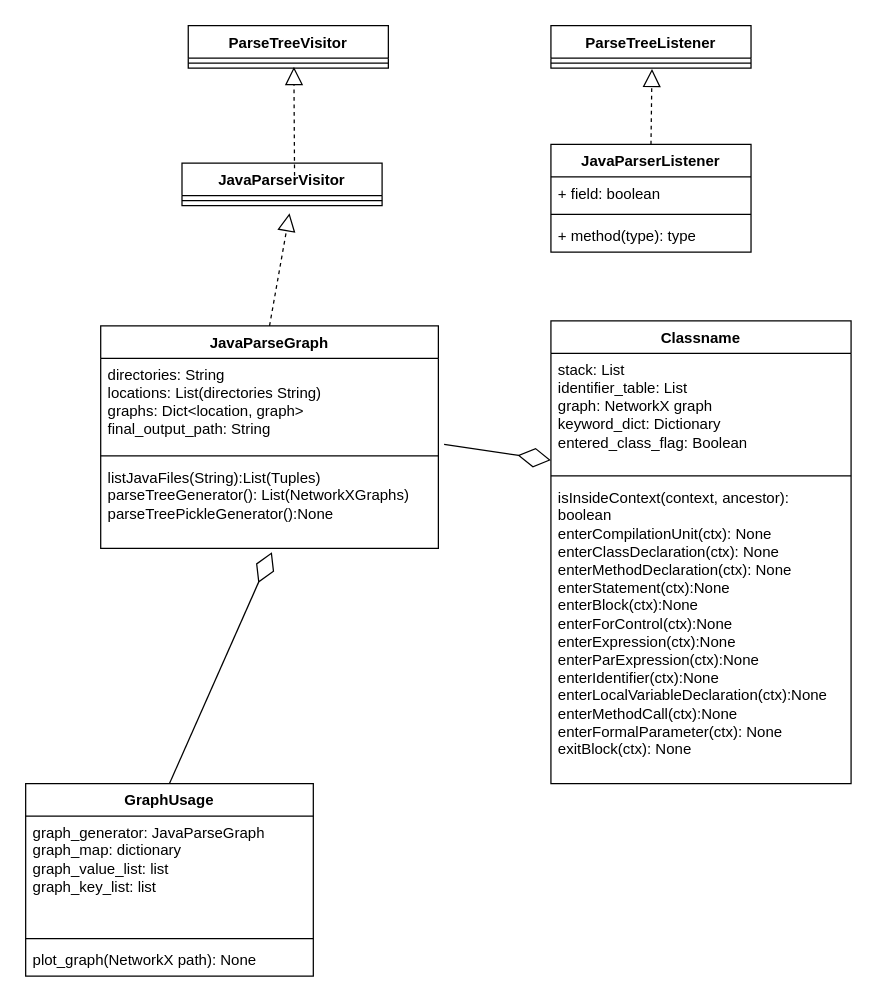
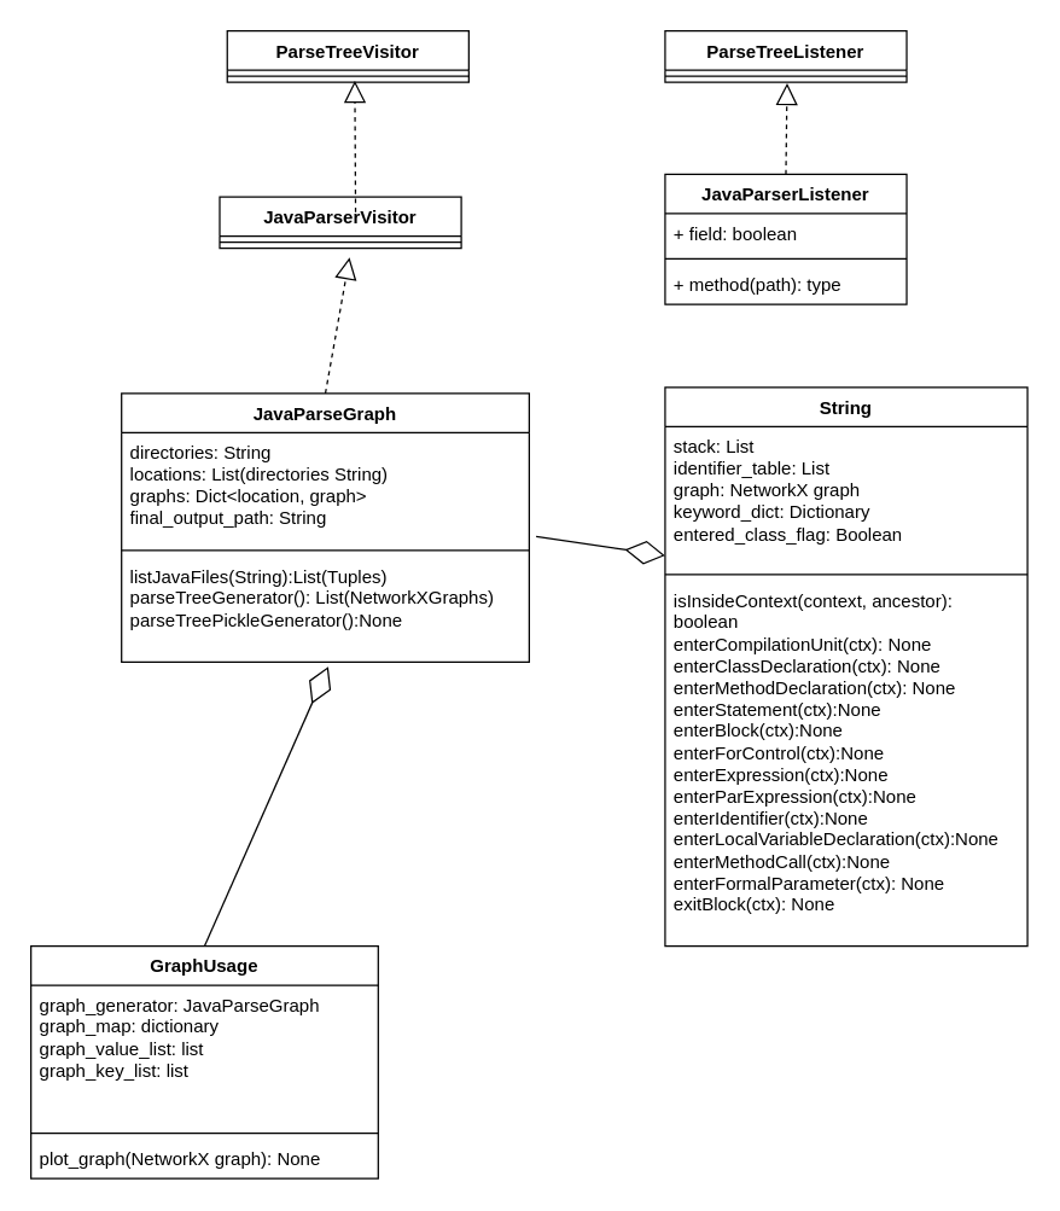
- <mxCell id="17" value="+ method(type): type" style="text;strokeColor=none;fillColor=none;align=left;verticalAlign=top;spacingLeft=4;spacingRight=4;overflow=hidden;rotatable=0;points=[[0,0.5],[1,0.5]];portConstraint=eastwest;whiteSpace=wrap;html=1;" vertex="1" parent="14"><mxGeometry y="60" width="160" height="26" as="geometry" /></mxCell>
+ <mxCell id="17" value="+ method(path): type" style="text;strokeColor=none;fillColor=none;align=left;verticalAlign=top;spacingLeft=4;spacingRight=4;overflow=hidden;rotatable=0;points=[[0,0.5],[1,0.5]];portConstraint=eastwest;whiteSpace=wrap;html=1;" vertex="1" parent="14"><mxGeometry y="60" width="160" height="26" as="geometry" /></mxCell>
- <mxCell id="19" value="Classname" style="swimlane;fontStyle=1;align=center;verticalAlign=top;childLayout=stackLayout;horizontal=1;startSize=26;horizontalStack=0;resizeParent=1;resizeParentMax=0;resizeLast=0;collapsible=1;marginBottom=0;whiteSpace=wrap;html=1;" vertex="1" parent="1"><mxGeometry x="440" y="256" width="240" height="370" as="geometry" /></mxCell>
+ <mxCell id="19" value="String" style="swimlane;fontStyle=1;align=center;verticalAlign=top;childLayout=stackLayout;horizontal=1;startSize=26;horizontalStack=0;resizeParent=1;resizeParentMax=0;resizeLast=0;collapsible=1;marginBottom=0;whiteSpace=wrap;html=1;" vertex="1" parent="1"><mxGeometry x="440" y="256" width="240" height="370" as="geometry" /></mxCell>
- <mxCell id="27" value="plot_graph(NetworkX path): None" style="text;strokeColor=none;fillColor=none;align=left;verticalAlign=top;spacingLeft=4;spacingRight=4;overflow=hidden;rotatable=0;points=[[0,0.5],[1,0.5]];portConstraint=eastwest;whiteSpace=wrap;html=1;" vertex="1" parent="24"><mxGeometry y="128" width="230" height="26" as="geometry" /></mxCell>
+ <mxCell id="27" value="plot_graph(NetworkX graph): None" style="text;strokeColor=none;fillColor=none;align=left;verticalAlign=top;spacingLeft=4;spacingRight=4;overflow=hidden;rotatable=0;points=[[0,0.5],[1,0.5]];portConstraint=eastwest;whiteSpace=wrap;html=1;" vertex="1" parent="24"><mxGeometry y="128" width="230" height="26" as="geometry" /></mxCell>
